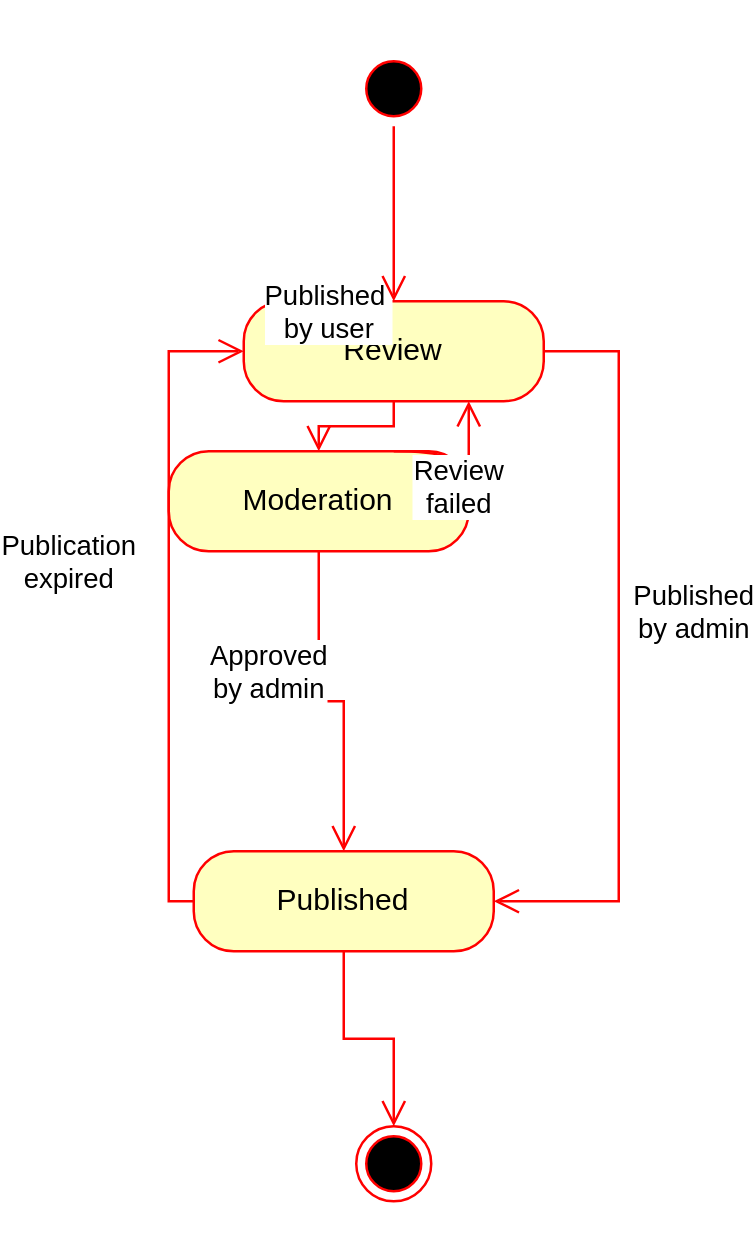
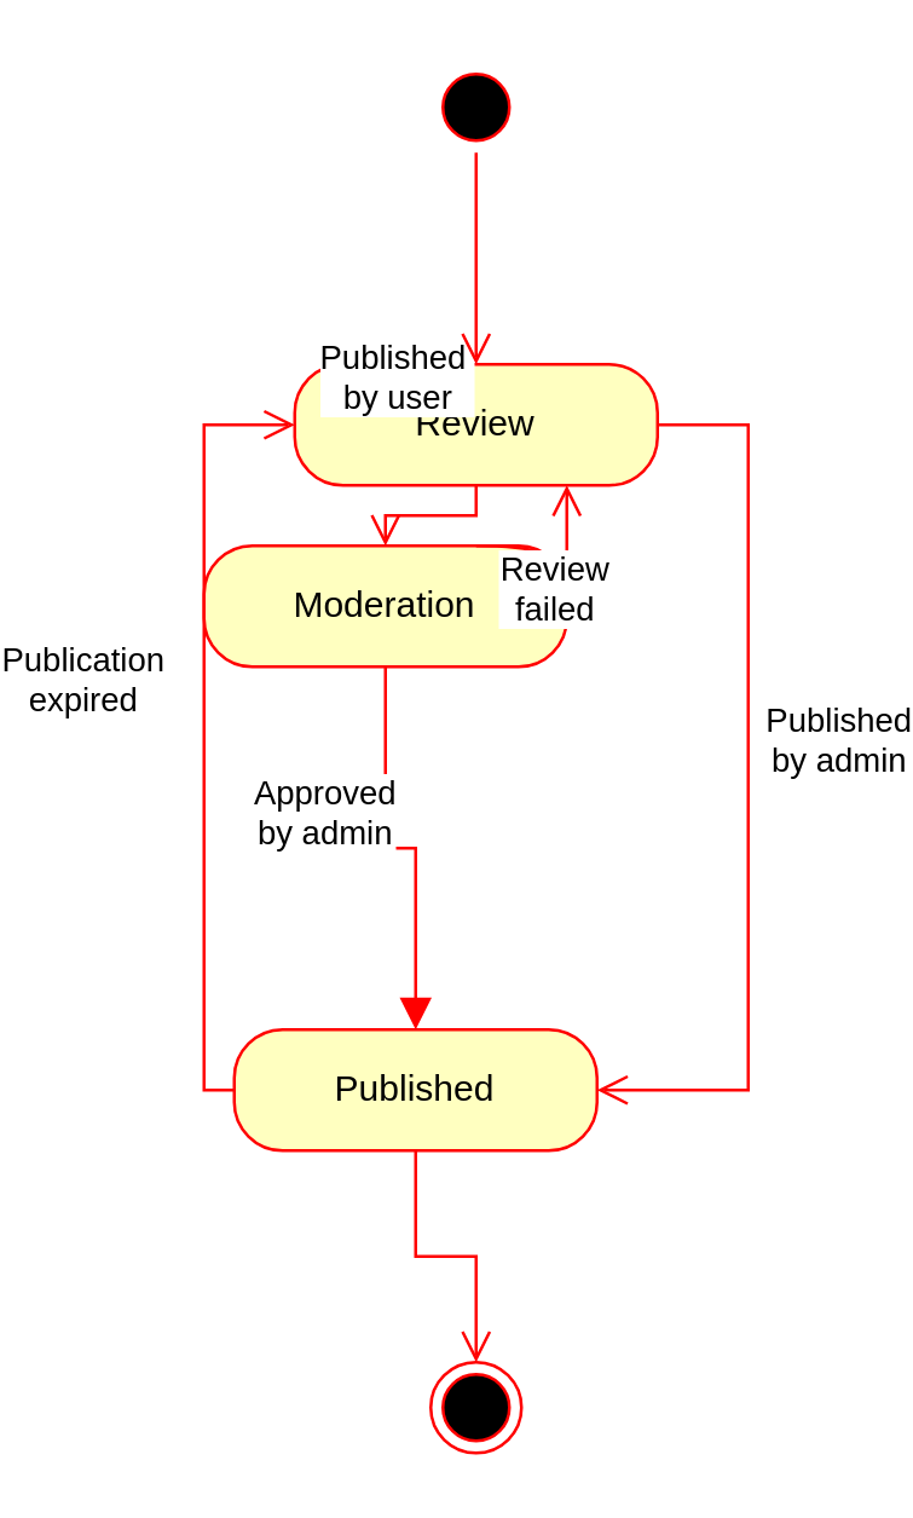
- <mxCell id="7" value="Approved&lt;br&gt;by admin" style="edgeStyle=orthogonalEdgeStyle;html=1;verticalAlign=bottom;endArrow=open;endSize=8;strokeColor=#ff0000;rounded=0;entryX=0.5;entryY=0;entryDx=0;entryDy=0;" edge="1" parent="1" source="6" target="8"><mxGeometry x="0.143" y="-30" relative="1" as="geometry"><mxPoint x="110" y="330" as="targetPoint" /><mxPoint as="offset" /></mxGeometry></mxCell>
+ <mxCell id="7" value="Approved&lt;br&gt;by admin" style="edgeStyle=orthogonalEdgeStyle;html=1;verticalAlign=bottom;endArrow=block;endSize=8;strokeColor=#ff0000;rounded=0;entryX=0.5;entryY=0;entryDx=0;entryDy=0;" edge="1" parent="1" source="6" target="8"><mxGeometry x="0.143" y="-30" relative="1" as="geometry"><mxPoint x="110" y="330" as="targetPoint" /><mxPoint as="offset" /></mxGeometry></mxCell>
